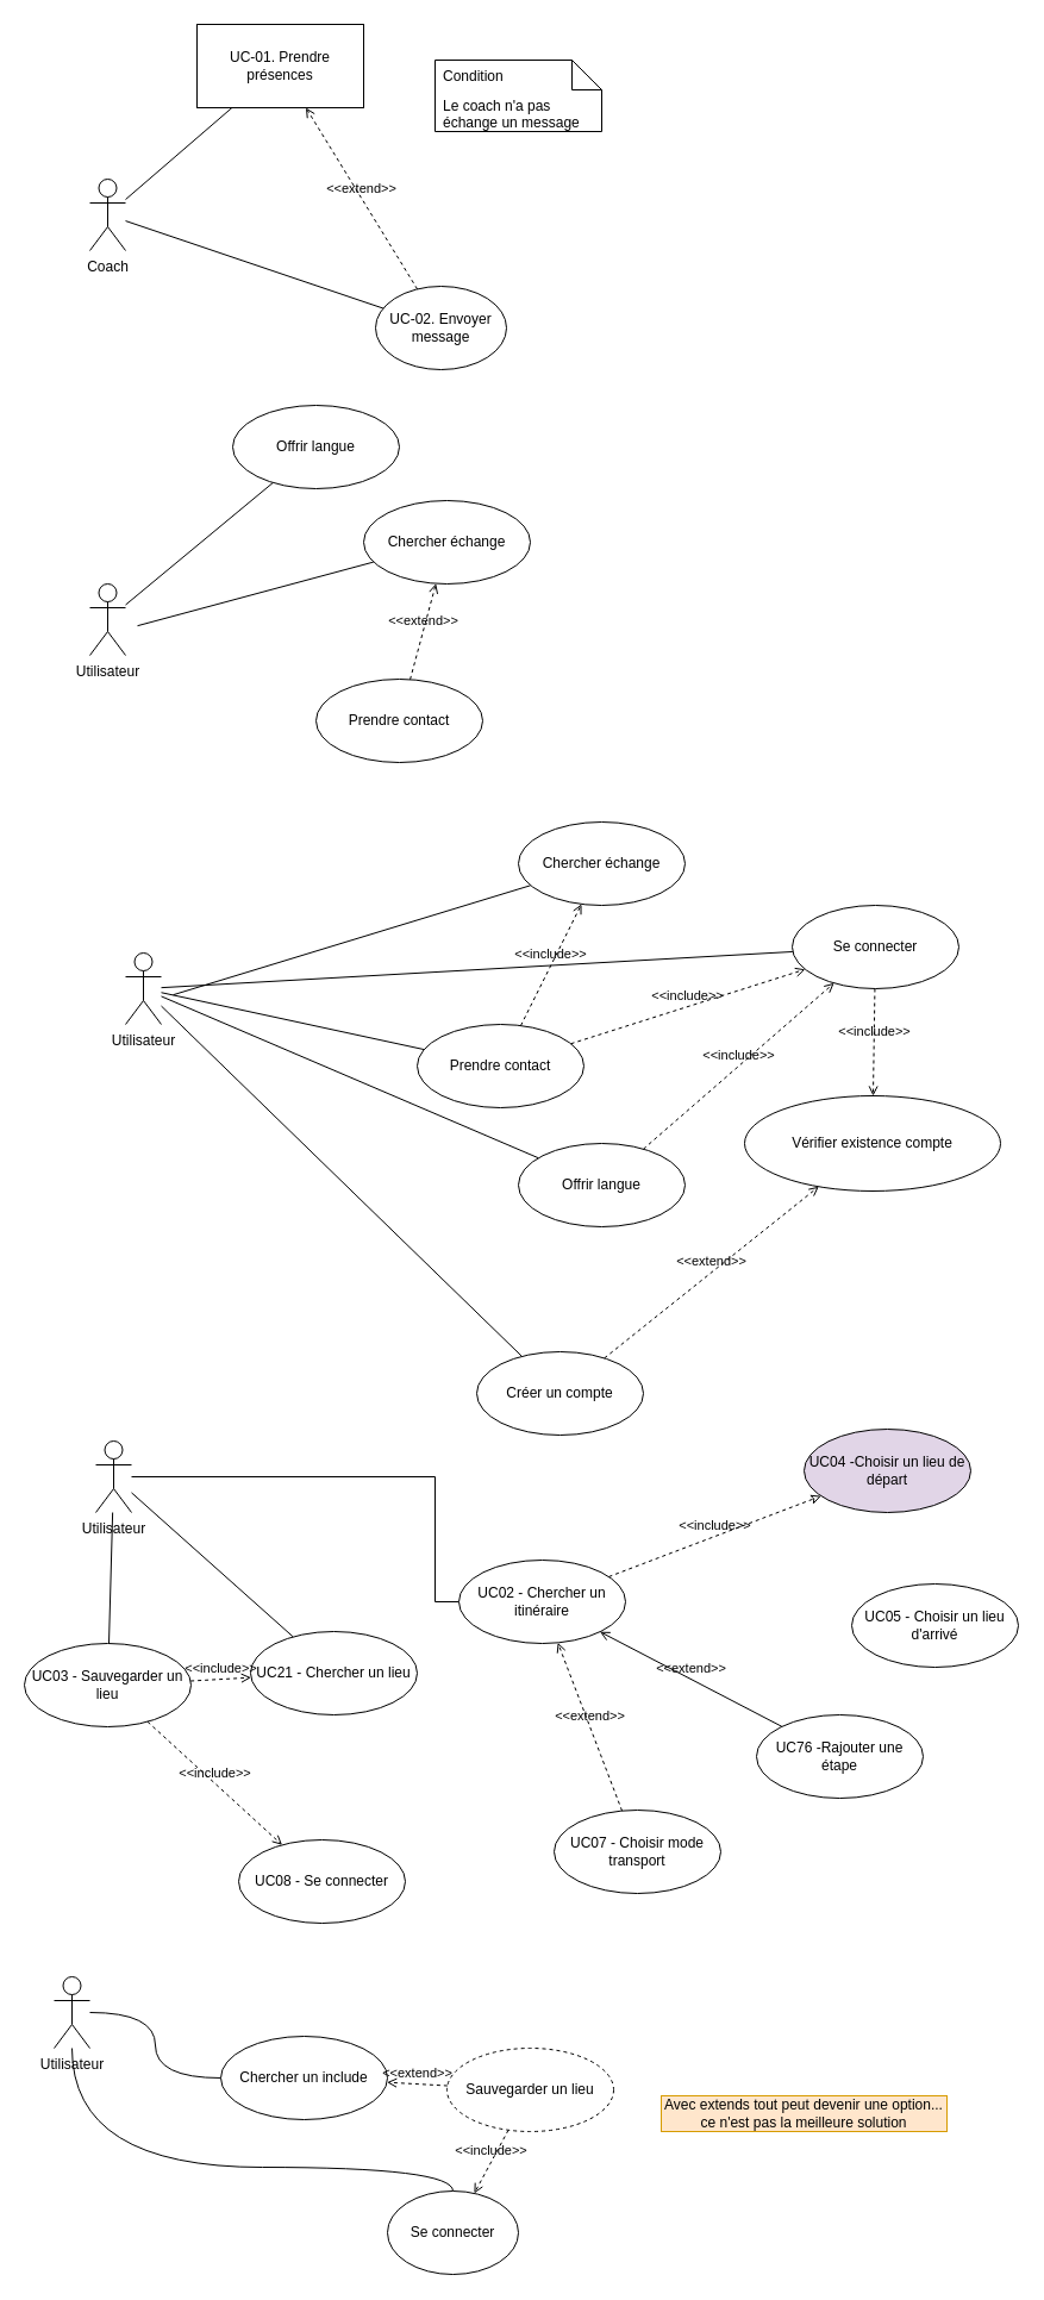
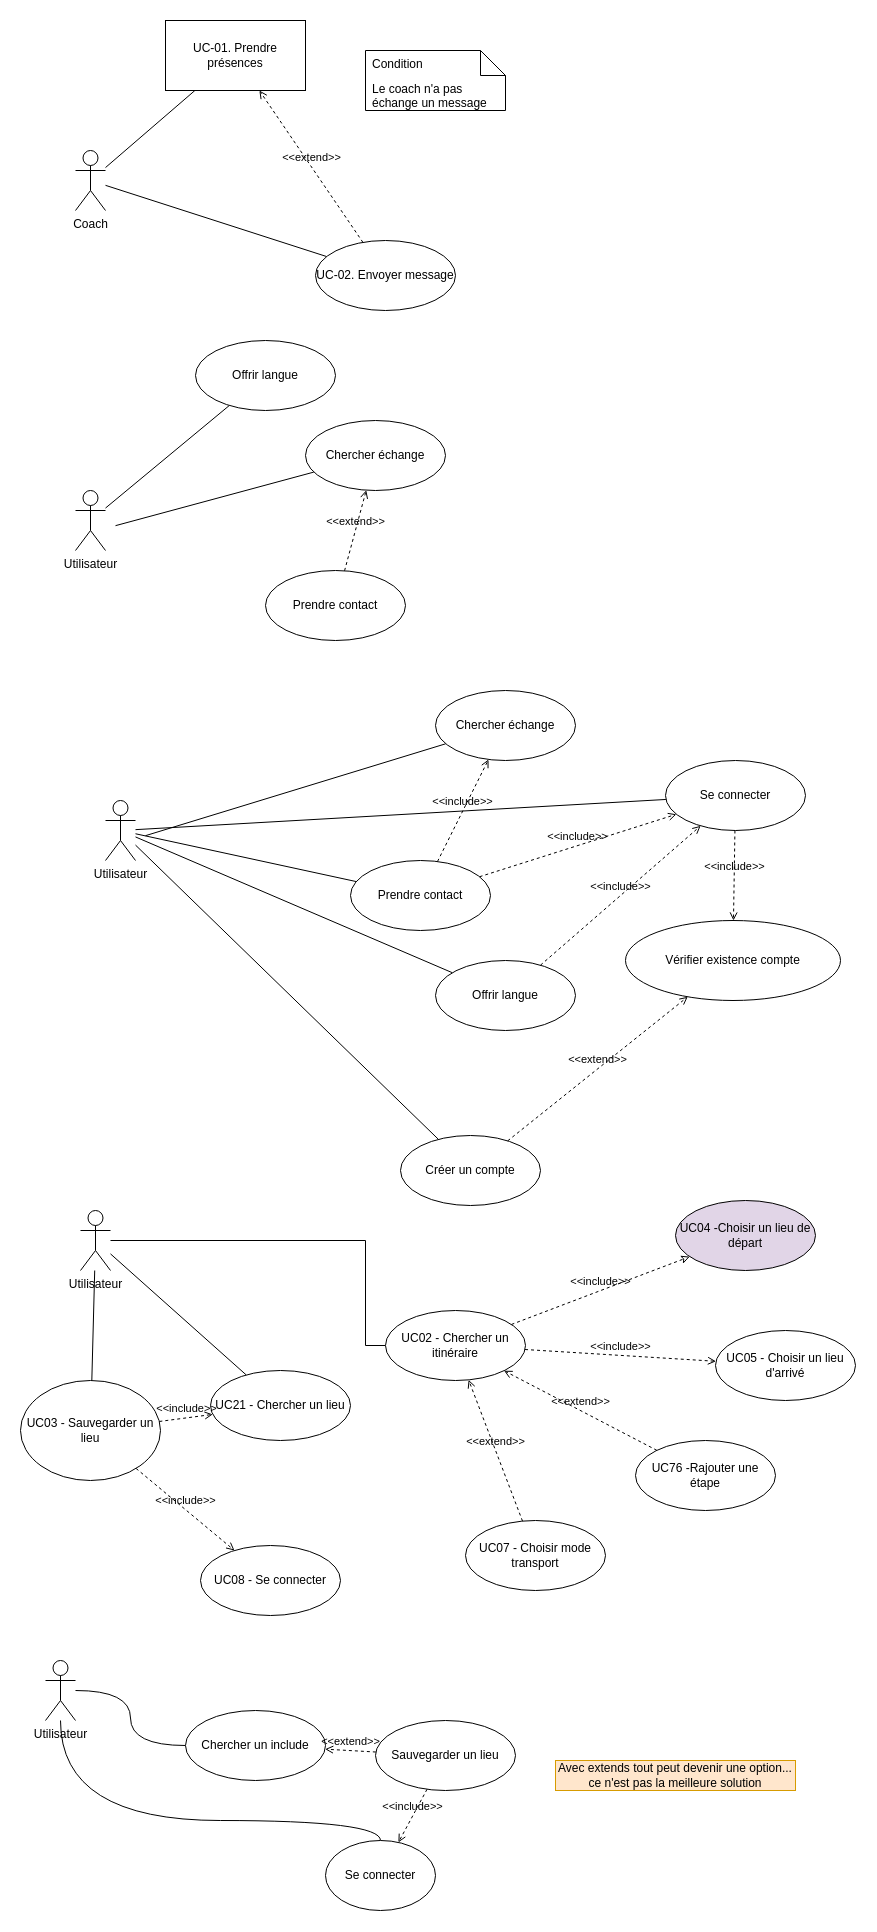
- <mxCell id="6" value="UC-02. Envoyer message" style="ellipse;whiteSpace=wrap;html=1;" parent="1" vertex="1"><mxGeometry x="315" y="240" width="110" height="70" as="geometry" /></mxCell>
+ <mxCell id="6" value="UC-02. Envoyer message" style="ellipse;whiteSpace=wrap;html=1;" parent="1" vertex="1"><mxGeometry x="315" y="240" width="140" height="70" as="geometry" /></mxCell>
+ <mxCell id="53" value="&amp;lt;&amp;lt;include&amp;gt;&amp;gt;" style="html=1;verticalAlign=bottom;labelBackgroundColor=none;endArrow=open;endFill=0;dashed=1;rounded=0;" edge="1" parent="1" source="49" target="51"><mxGeometry width="160" relative="1" as="geometry"><mxPoint x="526" y="1338" as="sourcePoint" /><mxPoint x="696.275" y="1368.349" as="targetPoint" /></mxGeometry></mxCell>
- <mxCell id="56" value="&amp;lt;&amp;lt;extend&amp;gt;&amp;gt;" style="html=1;verticalAlign=bottom;labelBackgroundColor=none;endArrow=open;endFill=0;dashed=0;rounded=0;" edge="1" parent="1" source="57" target="49"><mxGeometry width="160" relative="1" as="geometry"><mxPoint x="705" y="1470" as="sourcePoint" /><mxPoint x="478" y="1389" as="targetPoint" /></mxGeometry></mxCell>
+ <mxCell id="56" value="&amp;lt;&amp;lt;extend&amp;gt;&amp;gt;" style="html=1;verticalAlign=bottom;labelBackgroundColor=none;endArrow=open;endFill=0;dashed=1;rounded=0;" edge="1" parent="1" source="57" target="49"><mxGeometry width="160" relative="1" as="geometry"><mxPoint x="705" y="1470" as="sourcePoint" /><mxPoint x="478" y="1389" as="targetPoint" /></mxGeometry></mxCell>
- <mxCell id="38" value="UC03 - Sauvegarder un lieu" style="ellipse;whiteSpace=wrap;html=1;" vertex="1" parent="1"><mxGeometry x="20" y="1380" width="140" height="70" as="geometry" /></mxCell>
+ <mxCell id="38" value="UC03 - Sauvegarder un lieu" style="ellipse;whiteSpace=wrap;html=1;" vertex="1" parent="1"><mxGeometry x="20" y="1380" width="140" height="100" as="geometry" /></mxCell>
- <mxCell id="45" value="Sauvegarder un lieu" style="ellipse;whiteSpace=wrap;html=1;dashed=1;" vertex="1" parent="1"><mxGeometry x="375" y="1720" width="140" height="70" as="geometry" /></mxCell>
+ <mxCell id="45" value="Sauvegarder un lieu" style="ellipse;whiteSpace=wrap;html=1;" vertex="1" parent="1"><mxGeometry x="375" y="1720" width="140" height="70" as="geometry" /></mxCell>
